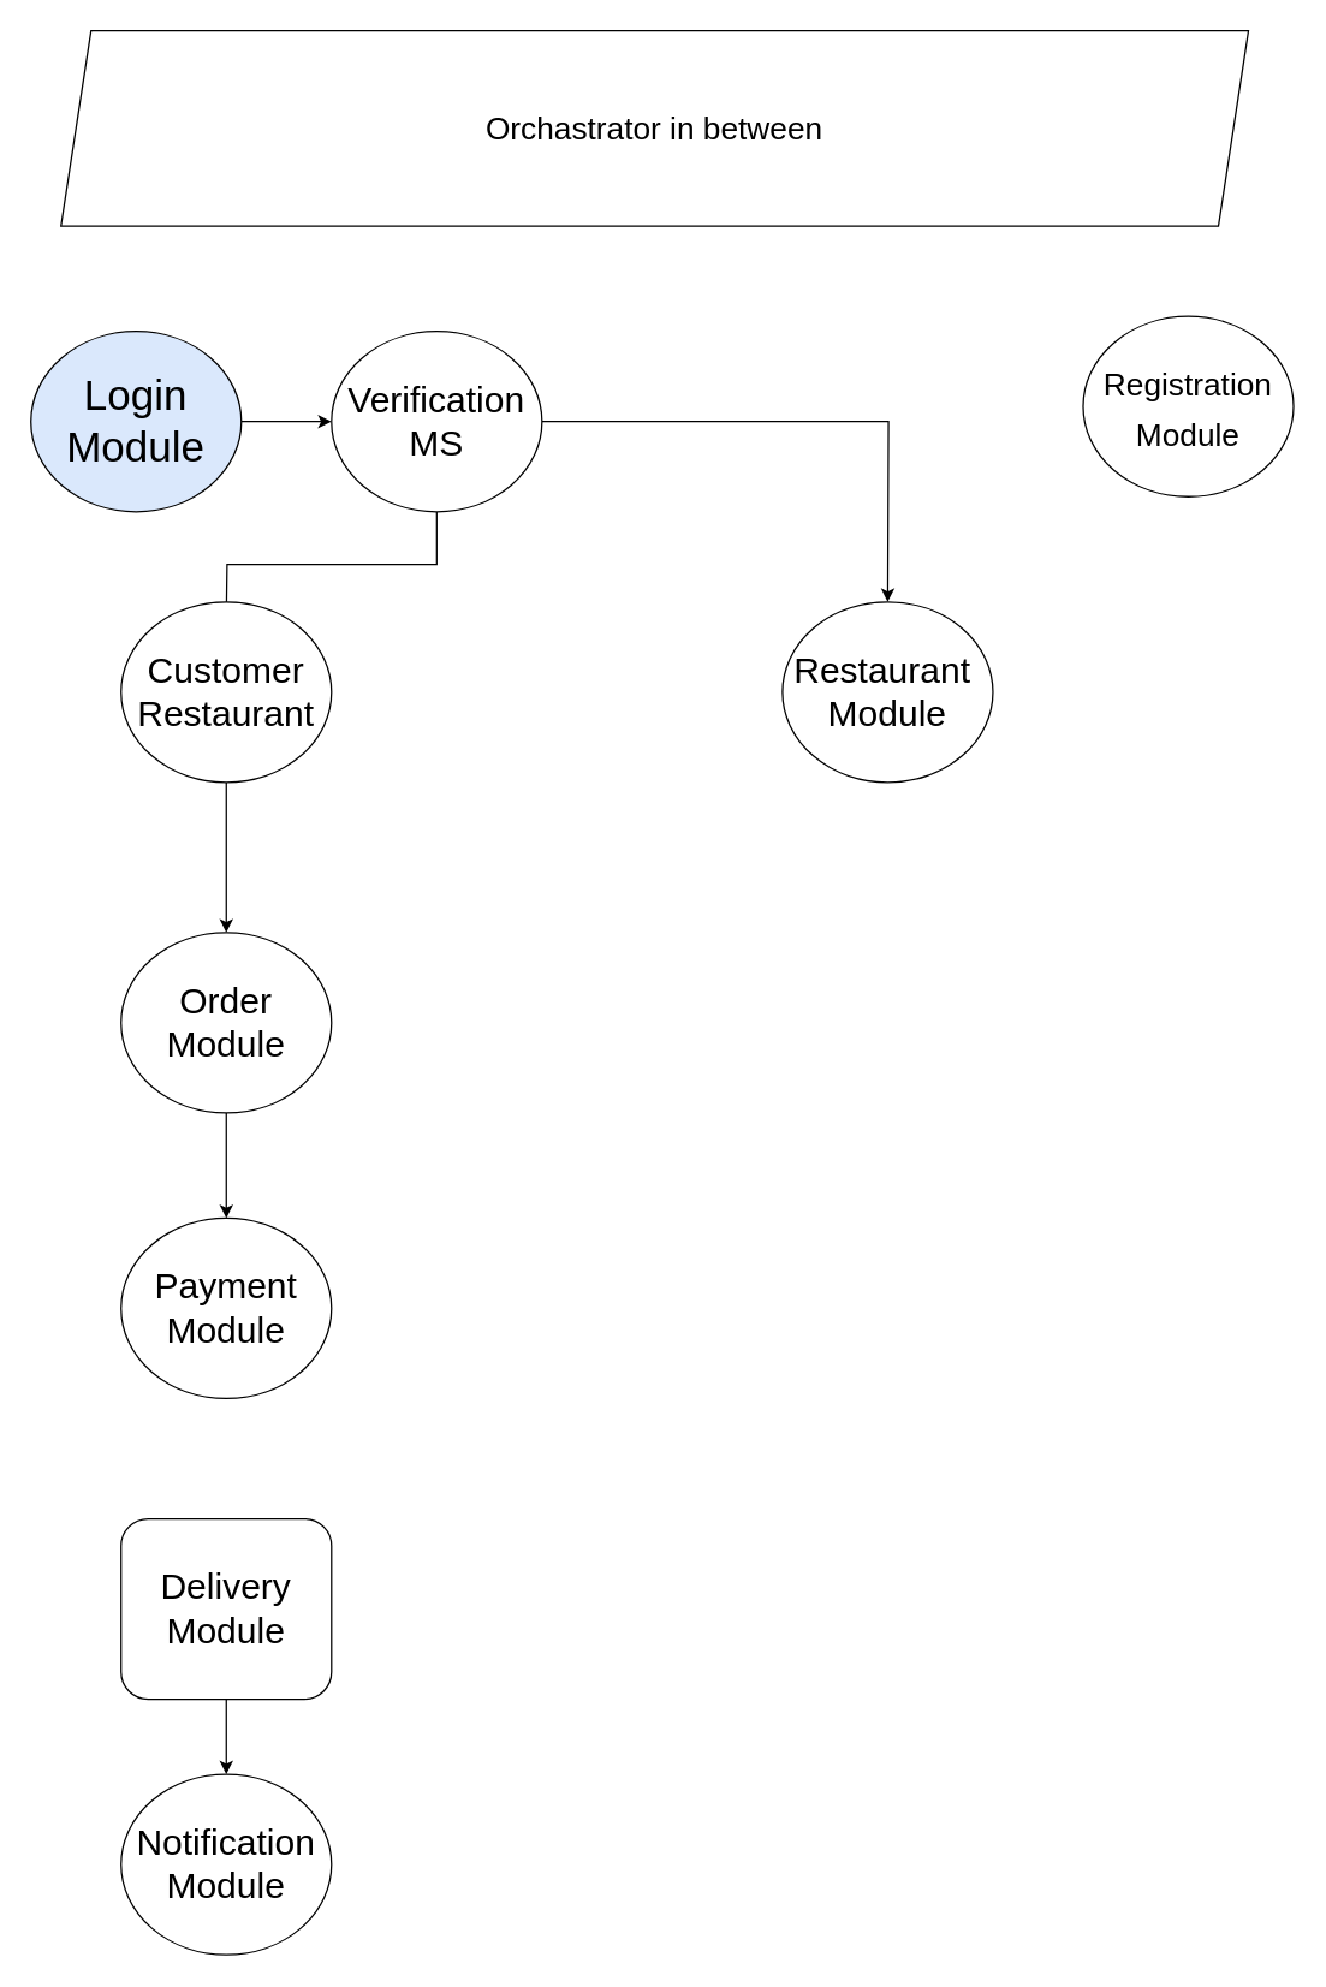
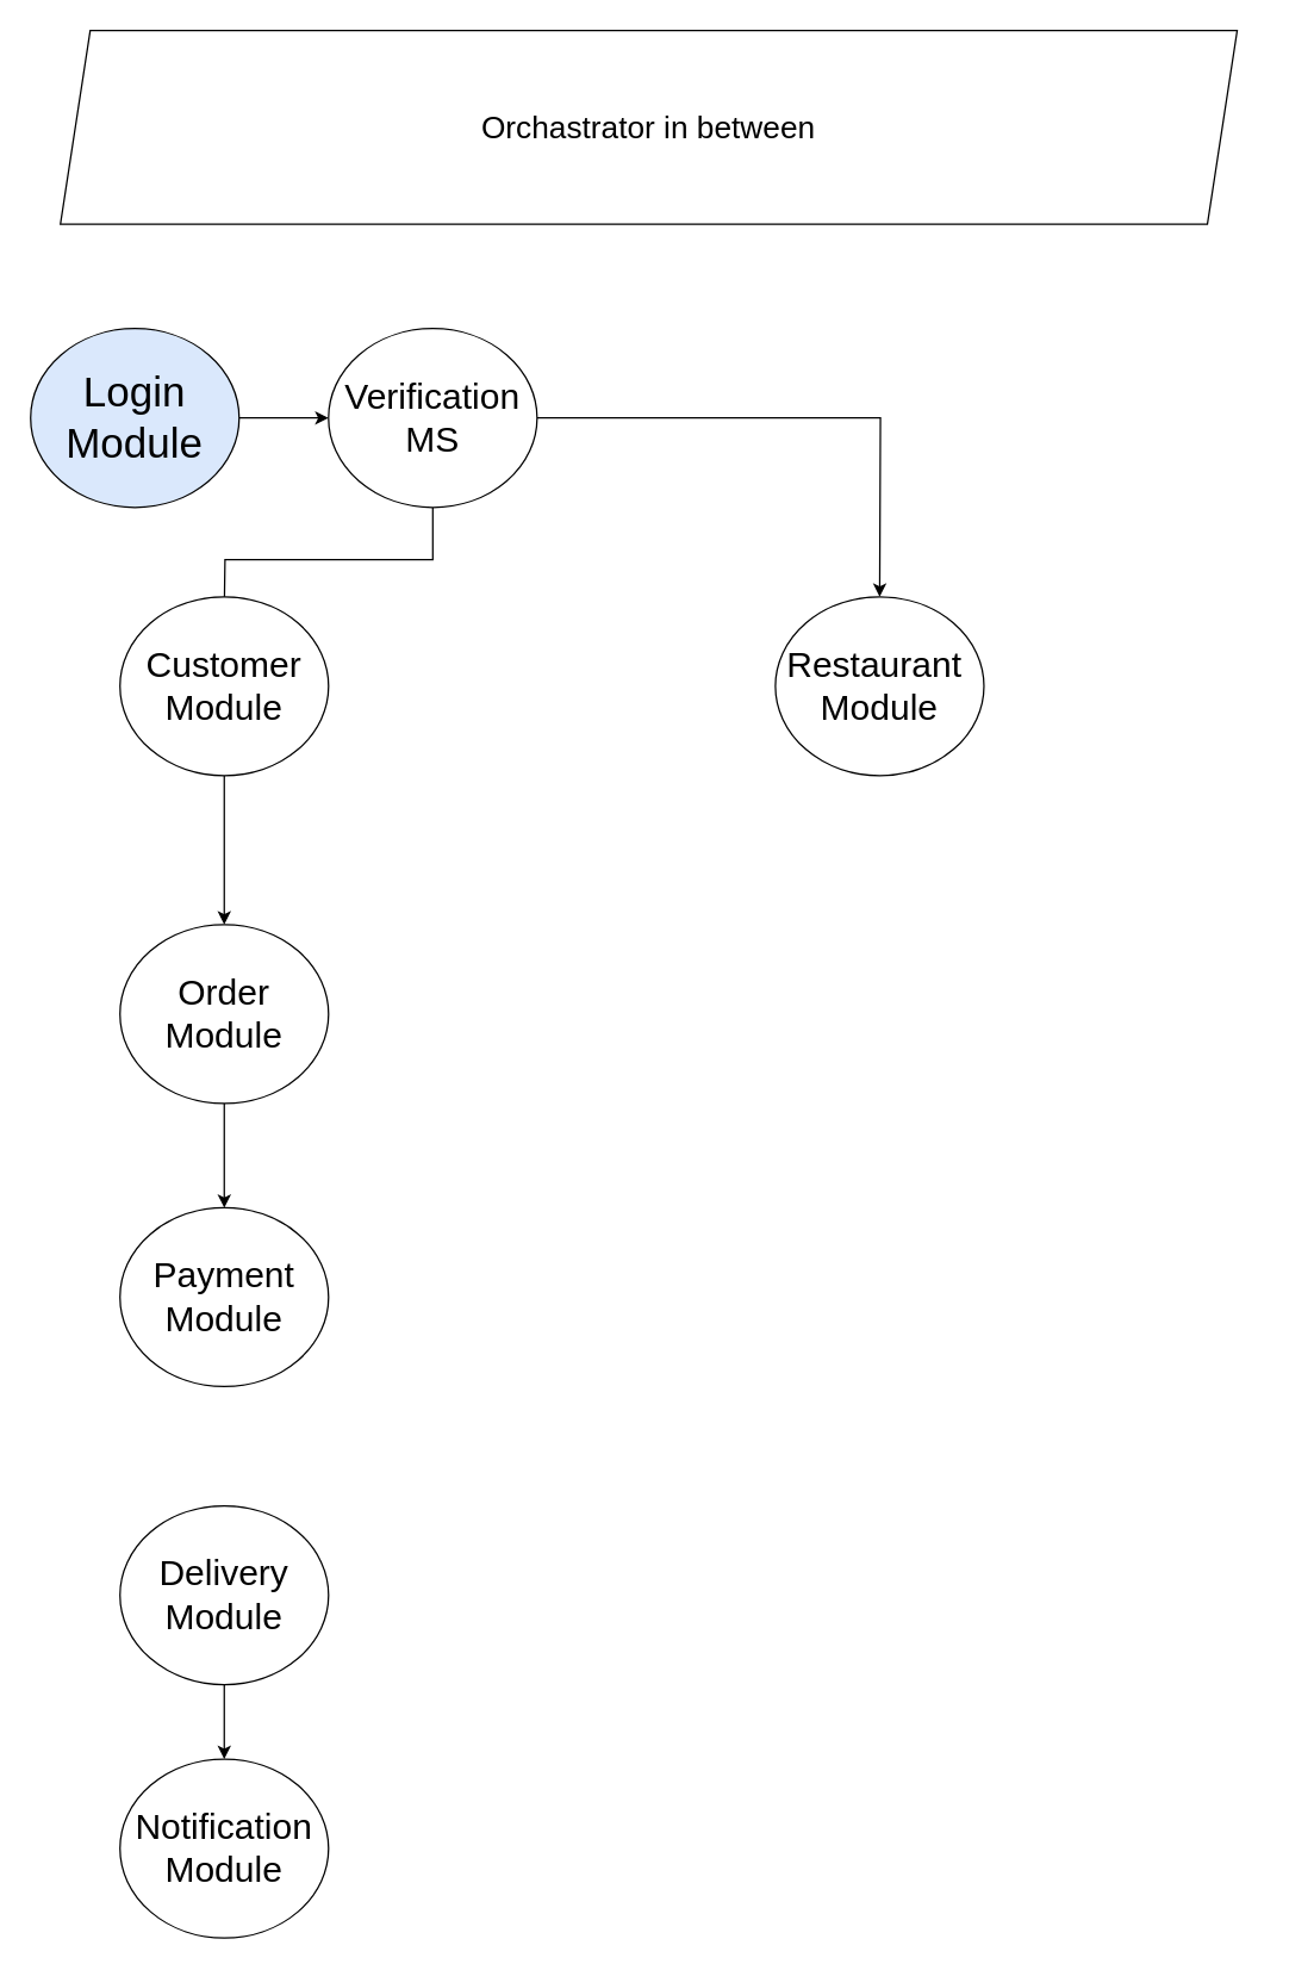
- <mxCell id="13" value="&lt;p&gt;&lt;font style=&quot;font-size: 21px;&quot;&gt;Registration Module&lt;/font&gt;&lt;/p&gt;" style="ellipse;whiteSpace=wrap;html=1;fontSize=28;align=center;" vertex="1" parent="1"><mxGeometry x="720" y="210" width="140" height="120" as="geometry" /></mxCell>
- <mxCell id="8" value="&lt;p style=&quot;font-size: 24px;&quot;&gt;Customer Restaurant&lt;/p&gt;" style="ellipse;whiteSpace=wrap;html=1;fontSize=24;align=center;" vertex="1" parent="1"><mxGeometry x="80" y="400" width="140" height="120" as="geometry" /></mxCell>
+ <mxCell id="8" value="&lt;p style=&quot;font-size: 24px;&quot;&gt;Customer Module&lt;/p&gt;" style="ellipse;whiteSpace=wrap;html=1;fontSize=24;align=center;" vertex="1" parent="1"><mxGeometry x="80" y="400" width="140" height="120" as="geometry" /></mxCell>
- <mxCell id="15" value="&lt;p style=&quot;font-size: 24px;&quot;&gt;Delivery Module&lt;/p&gt;" style="whiteSpace=wrap;html=1;fontSize=24;align=center;rounded=1;" vertex="1" parent="1"><mxGeometry x="80" y="1010" width="140" height="120" as="geometry" /></mxCell>
+ <mxCell id="15" value="&lt;p style=&quot;font-size: 24px;&quot;&gt;Delivery Module&lt;/p&gt;" style="ellipse;whiteSpace=wrap;html=1;fontSize=24;align=center;" vertex="1" parent="1"><mxGeometry x="80" y="1010" width="140" height="120" as="geometry" /></mxCell>
